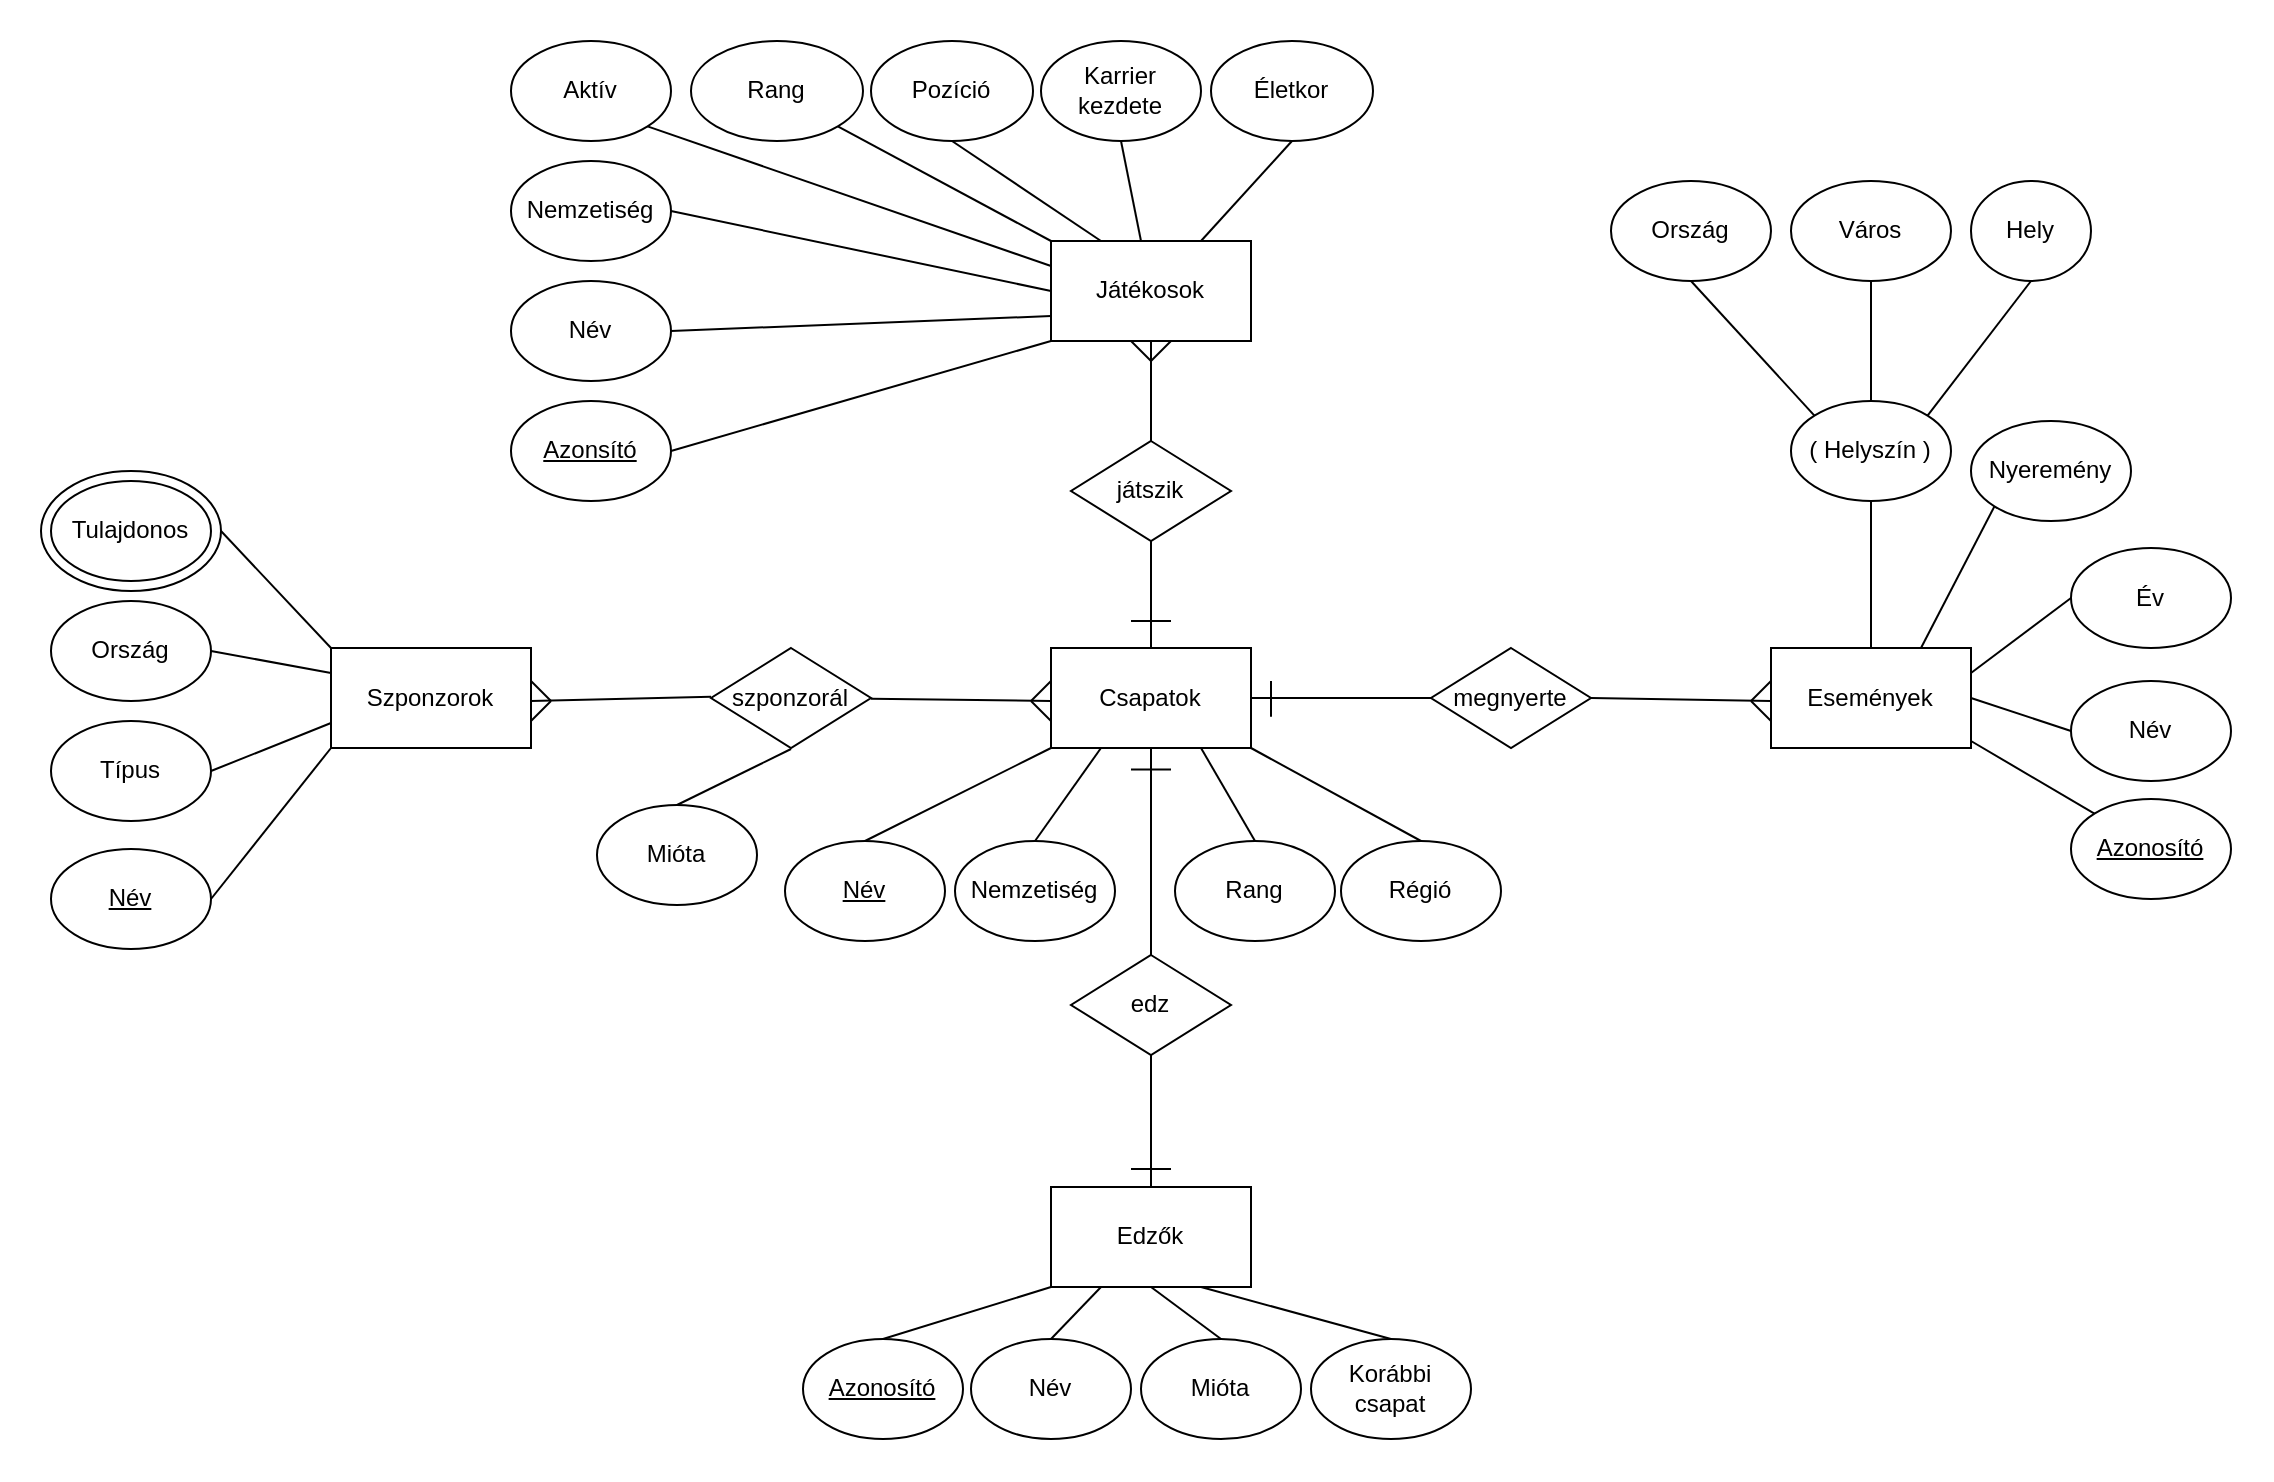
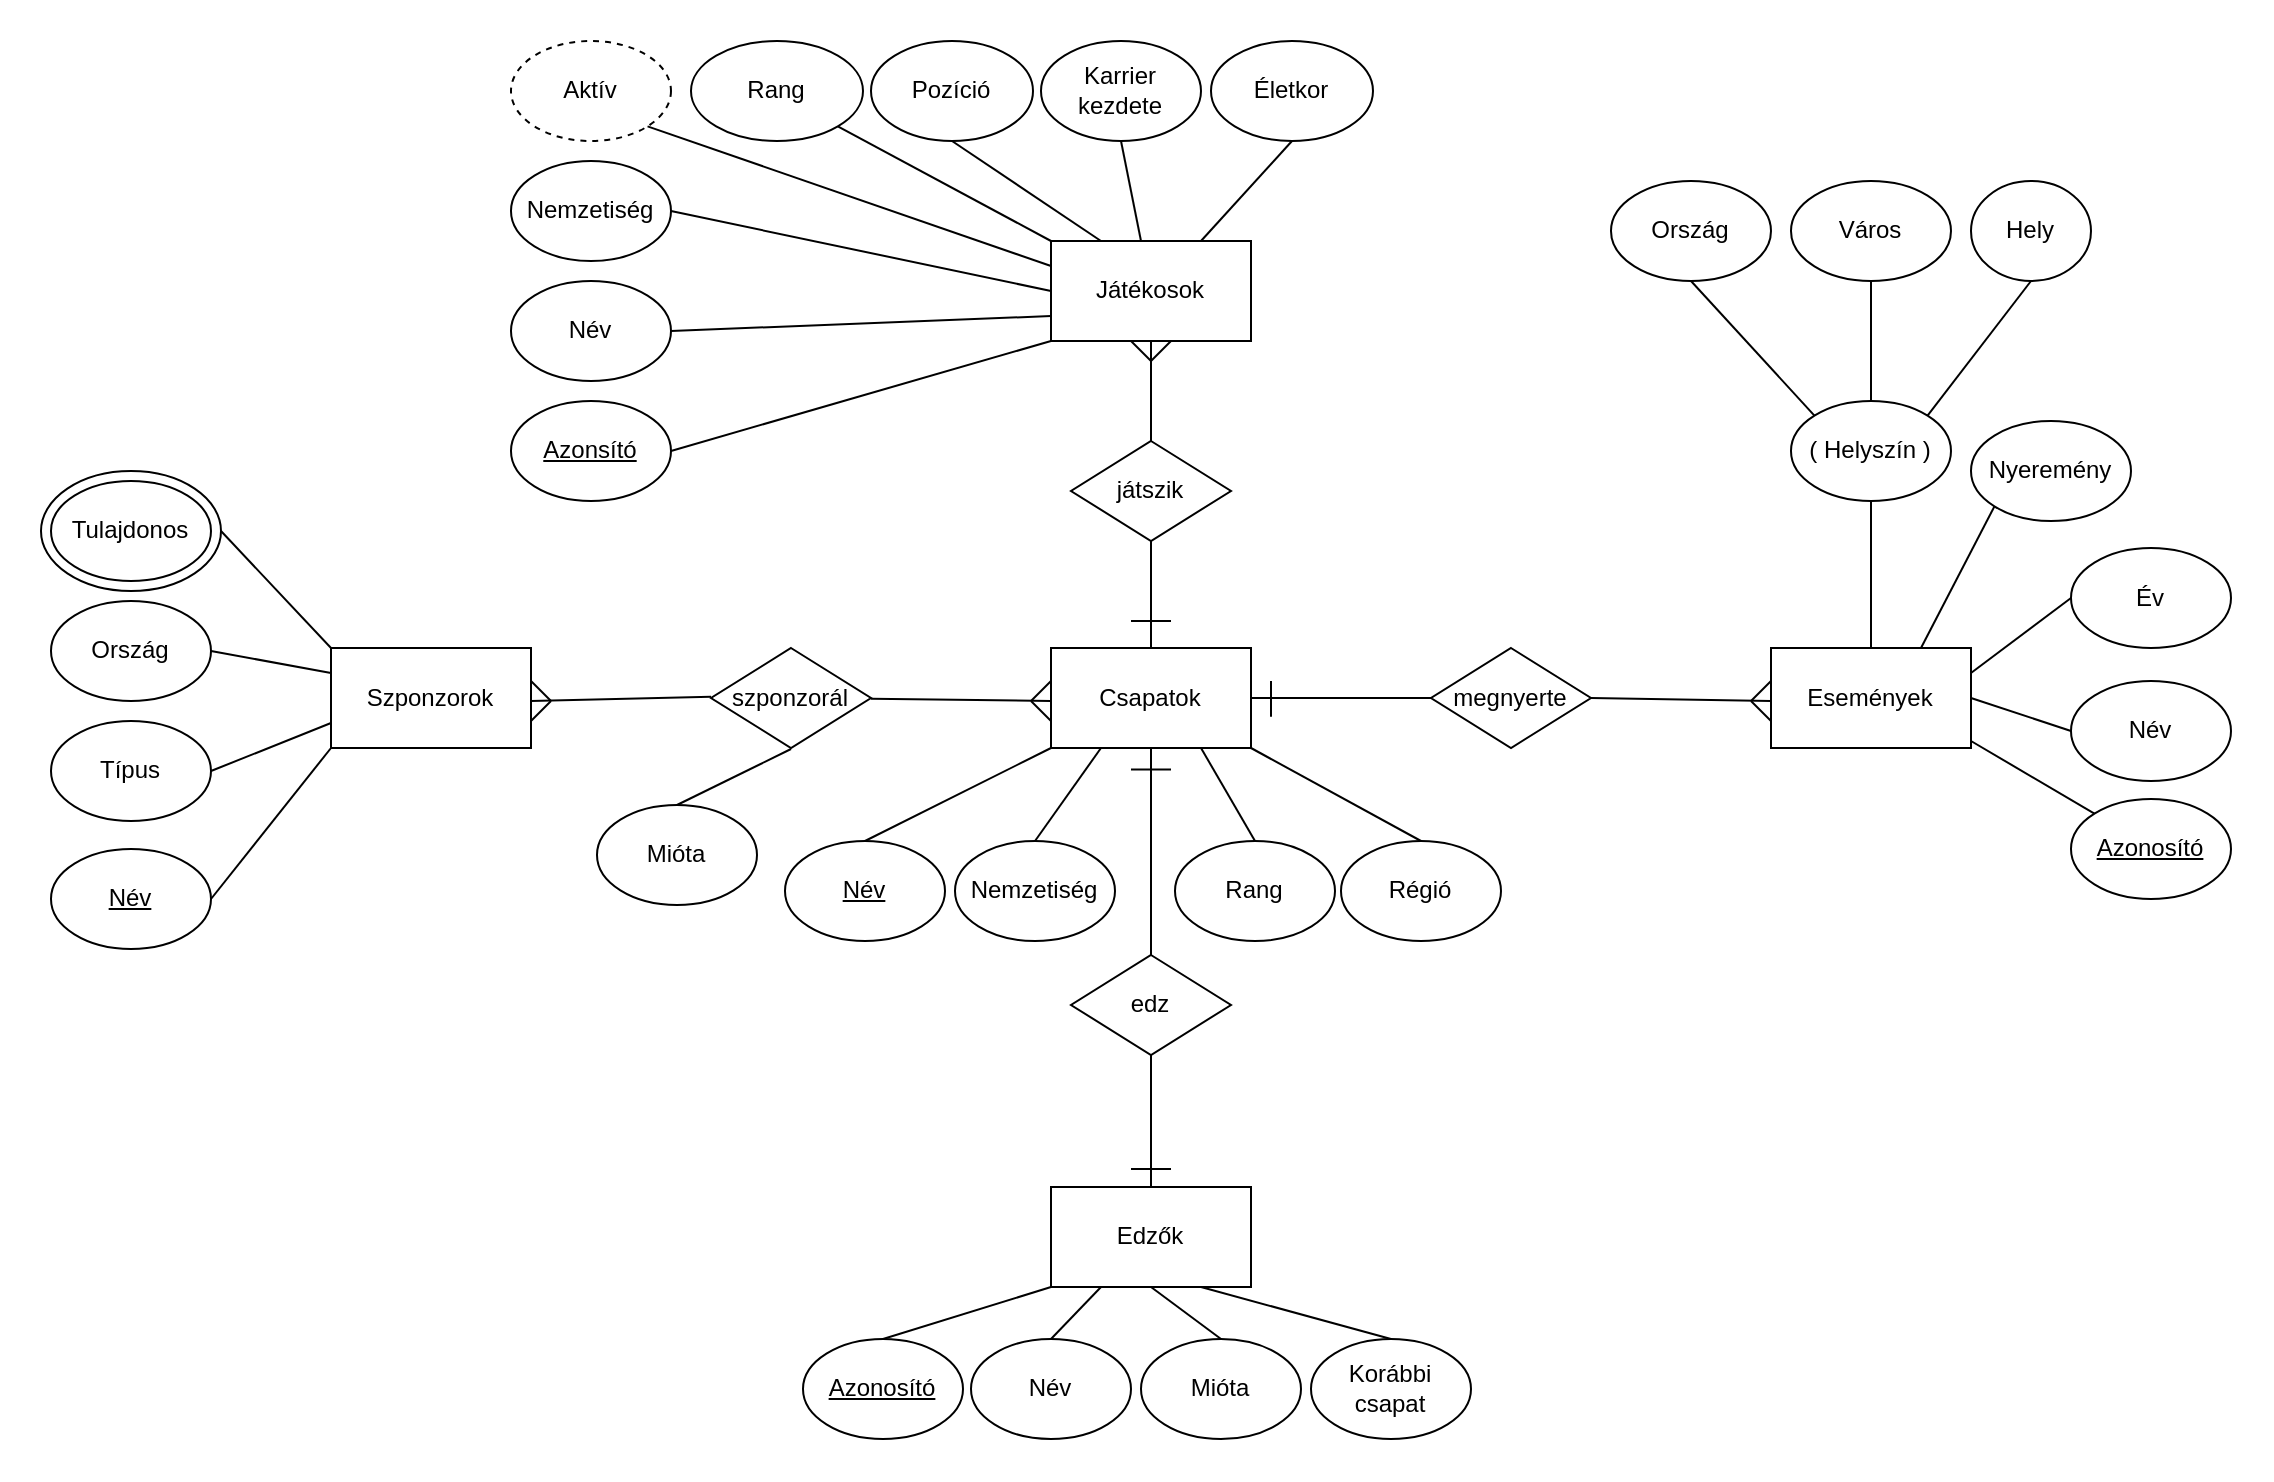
- <mxCell id="13" value="Aktív" style="ellipse;whiteSpace=wrap;html=1;" parent="1" vertex="1"><mxGeometry x="255" y="20" width="80" height="50" as="geometry" /></mxCell>
+ <mxCell id="13" value="Aktív" style="ellipse;whiteSpace=wrap;html=1;dashed=1;" parent="1" vertex="1"><mxGeometry x="255" y="20" width="80" height="50" as="geometry" /></mxCell>
